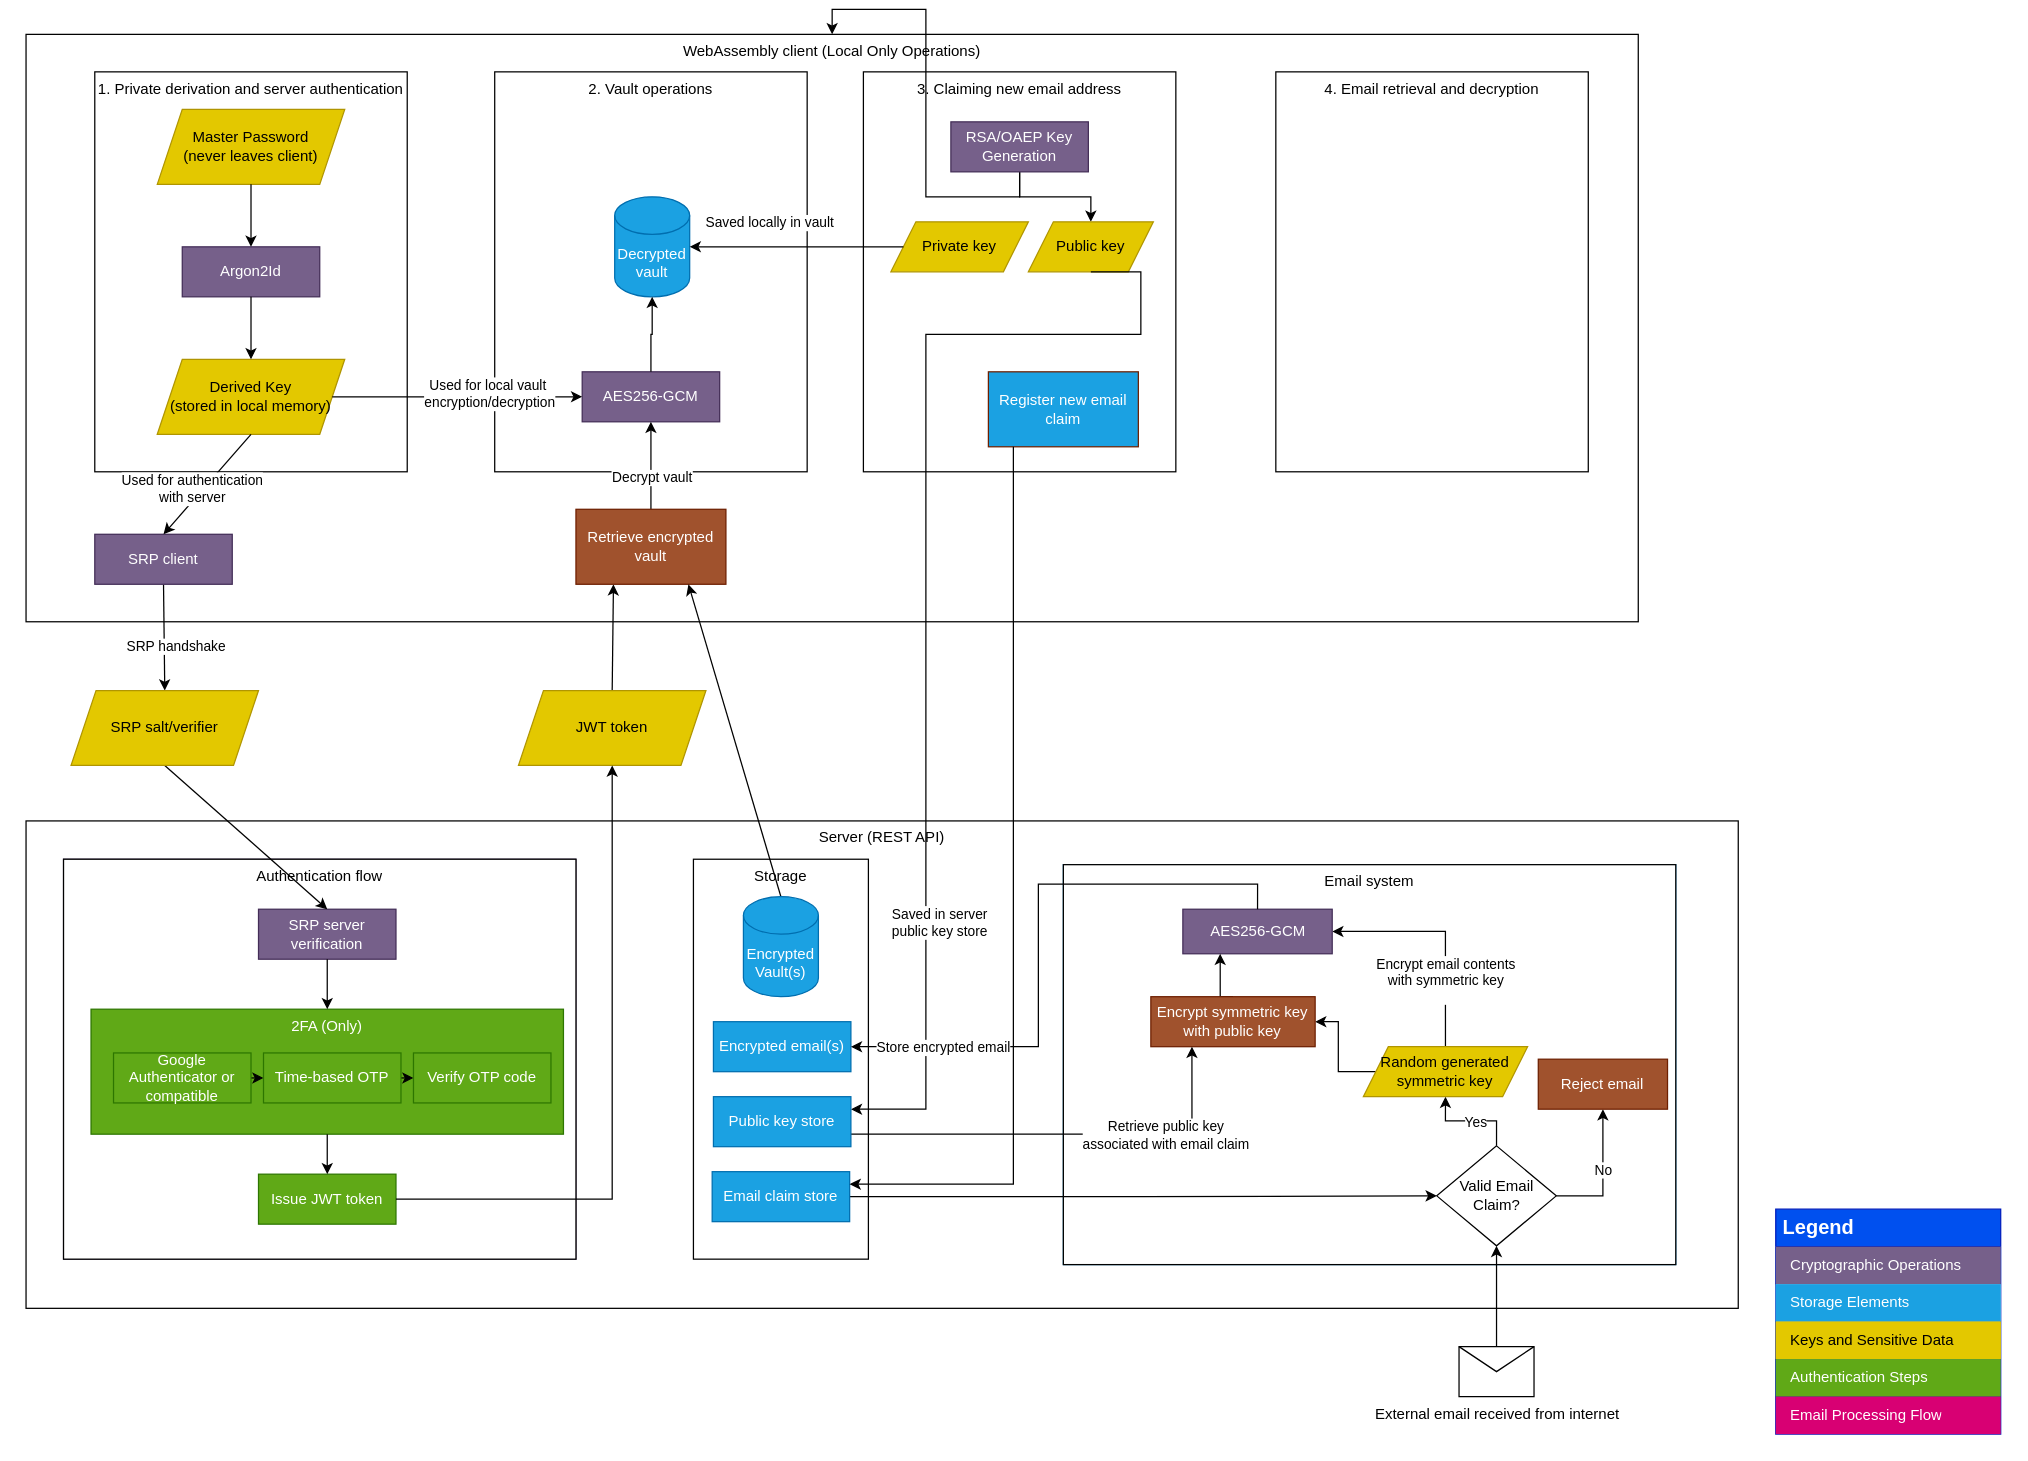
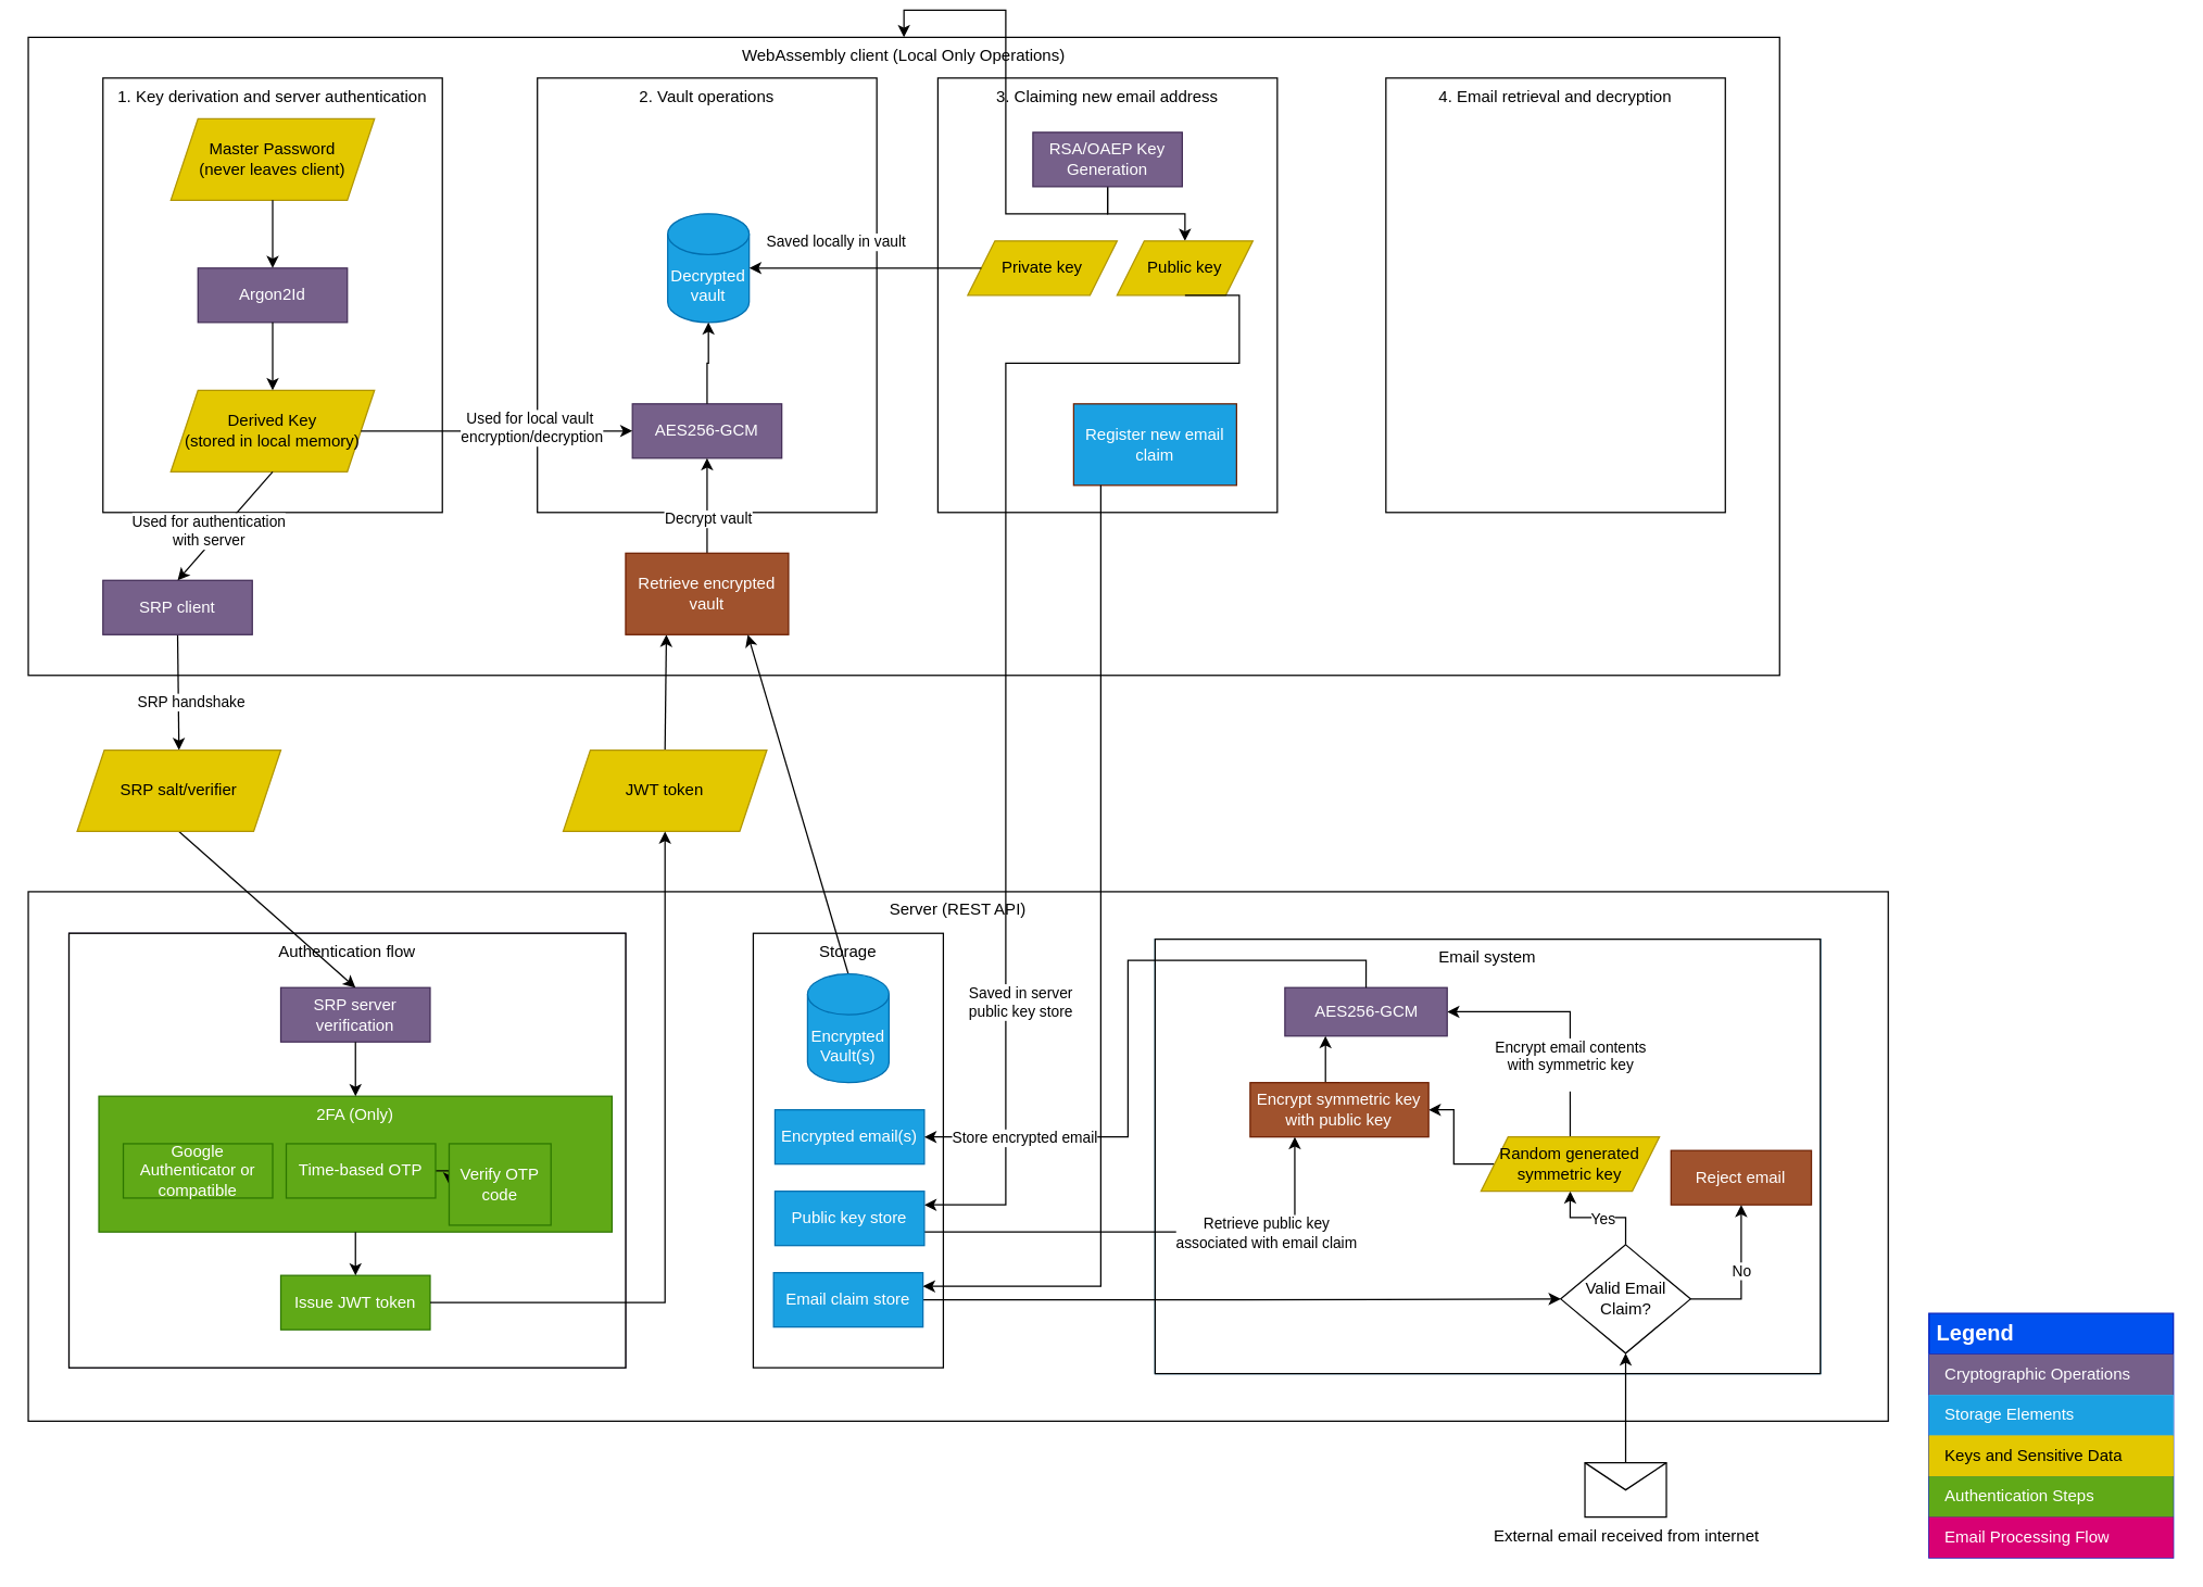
- <mxCell id="32" value="1. Private derivation and server authentication" style="rounded=0;whiteSpace=wrap;html=1;verticalAlign=top;" vertex="1" parent="1"><mxGeometry x="75" y="50" width="250" height="320" as="geometry" /></mxCell>
+ <mxCell id="32" value="1. Key derivation and server authentication" style="rounded=0;whiteSpace=wrap;html=1;verticalAlign=top;" vertex="1" parent="1"><mxGeometry x="75" y="50" width="250" height="320" as="geometry" /></mxCell>
- <mxCell id="20" style="edgeStyle=orthogonalEdgeStyle;rounded=0;orthogonalLoop=1;jettySize=auto;html=1;exitX=1;exitY=0.5;exitDx=0;exitDy=0;entryX=0;entryY=0.5;entryDx=0;entryDy=0;" edge="1" parent="16" source="21" target="23"><mxGeometry relative="1" as="geometry" /></mxCell>
- <mxCell id="24" value="Verify OTP code" style="text;html=1;align=center;verticalAlign=middle;whiteSpace=wrap;rounded=0;fillColor=#60a917;strokeColor=#2D7600;fontColor=#ffffff;" vertex="1" parent="16"><mxGeometry x="280" y="155" width="110" height="40" as="geometry" /></mxCell>
+ <mxCell id="24" value="Verify OTP code" style="text;html=1;align=center;verticalAlign=middle;whiteSpace=wrap;rounded=0;fillColor=#60a917;strokeColor=#2D7600;fontColor=#ffffff;" vertex="1" parent="16"><mxGeometry x="280" y="155" width="75" height="60" as="geometry" /></mxCell>
